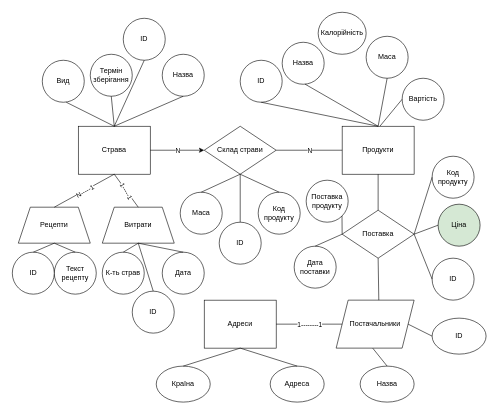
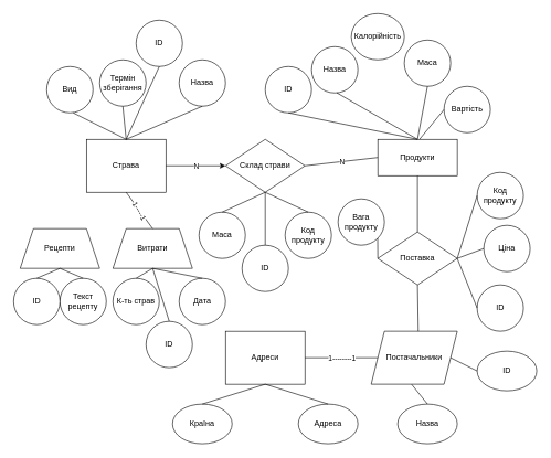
- <mxCell id="3" value="Продукти" style="rounded=0;whiteSpace=wrap;html=1;" vertex="1" parent="1"><mxGeometry x="570" y="210" width="120" height="80" as="geometry" /></mxCell>
+ <mxCell id="3" value="Продукти" style="rounded=0;whiteSpace=wrap;html=1;" vertex="1" parent="1"><mxGeometry x="570" y="210" width="120" height="55" as="geometry" /></mxCell>
- <mxCell id="62" value="" style="endArrow=none;html=1;rounded=0;entryX=0.5;entryY=1;entryDx=0;entryDy=0;exitX=0.5;exitY=0;exitDx=0;exitDy=0;" edge="1" parent="1" source="59" target="2"><mxGeometry width="50" height="50" relative="1" as="geometry"><mxPoint x="330" y="370" as="sourcePoint" /><mxPoint x="380" y="320" as="targetPoint" /></mxGeometry></mxCell>
- <mxCell id="63" value="N-----1" style="edgeLabel;html=1;align=center;verticalAlign=middle;resizable=0;points=[];rotation=-30;" vertex="1" connectable="0" parent="62"><mxGeometry x="-0.005" y="-1" relative="1" as="geometry"><mxPoint as="offset" /></mxGeometry></mxCell>
- <mxCell id="38" value="Поставка продукту" style="ellipse;whiteSpace=wrap;html=1;" vertex="1" parent="1"><mxGeometry x="510" y="300" width="70" height="70" as="geometry" /></mxCell>
+ <mxCell id="38" value="Вага продукту" style="ellipse;whiteSpace=wrap;html=1;" vertex="1" parent="1"><mxGeometry x="510" y="300" width="70" height="70" as="geometry" /></mxCell>
- <mxCell id="40" value="Ціна" style="ellipse;whiteSpace=wrap;html=1;fillColor=#d5e8d4;" vertex="1" parent="1"><mxGeometry x="730" y="340" width="70" height="70" as="geometry" /></mxCell>
+ <mxCell id="40" value="Ціна" style="ellipse;whiteSpace=wrap;html=1;" vertex="1" parent="1"><mxGeometry x="730" y="340" width="70" height="70" as="geometry" /></mxCell>
- <mxCell id="42" value="" style="endArrow=none;html=1;rounded=0;exitX=0.5;exitY=0;exitDx=0;exitDy=0;entryX=0;entryY=0.5;entryDx=0;entryDy=0;" edge="1" parent="1" source="37" target="33"><mxGeometry width="50" height="50" relative="1" as="geometry"><mxPoint x="600" y="410" as="sourcePoint" /><mxPoint x="650" y="360" as="targetPoint" /></mxGeometry></mxCell>
- <mxCell id="37" value="Дата поставки" style="ellipse;whiteSpace=wrap;html=1;" vertex="1" parent="1"><mxGeometry x="490" y="410" width="70" height="70" as="geometry" /></mxCell>
